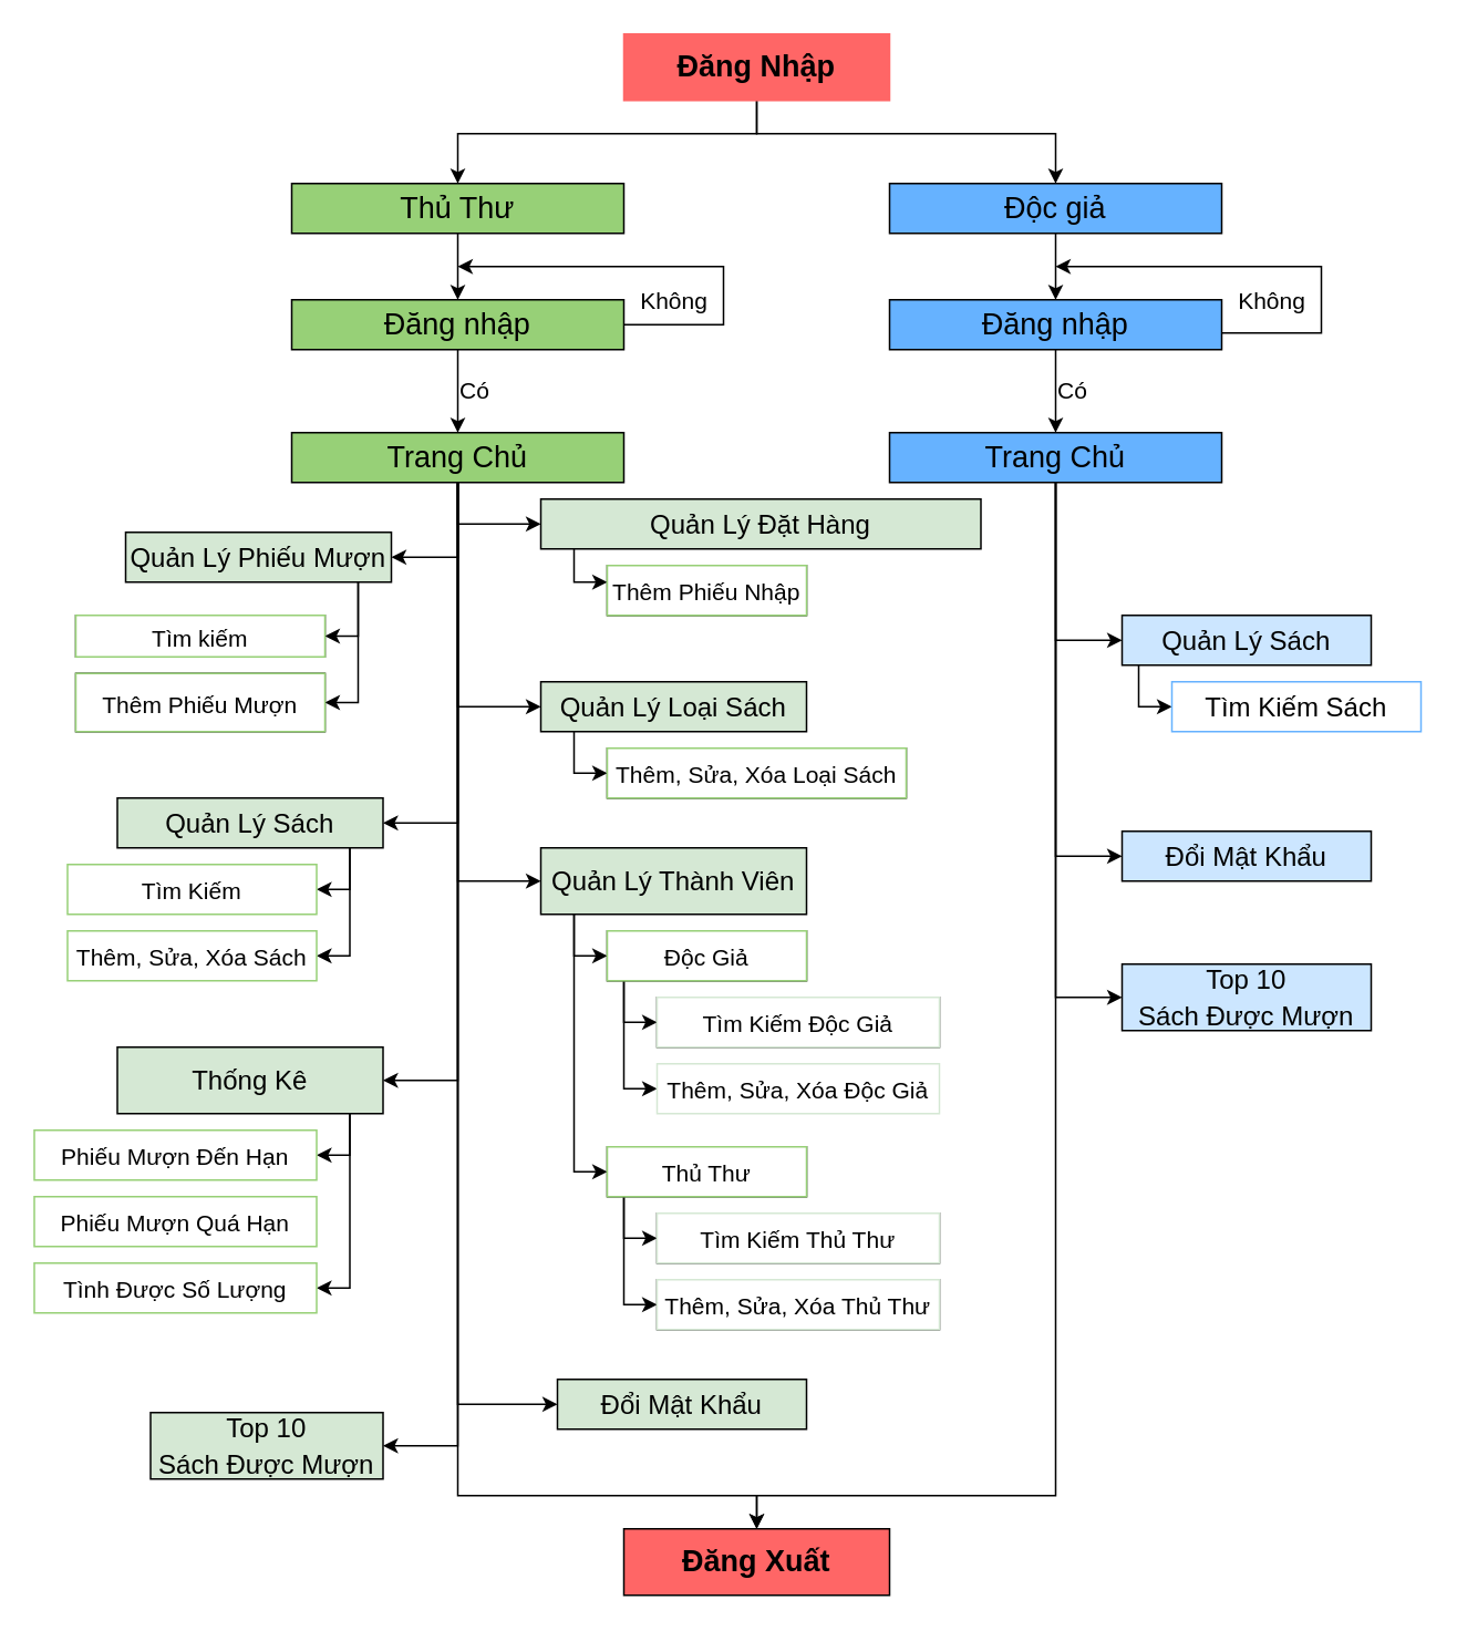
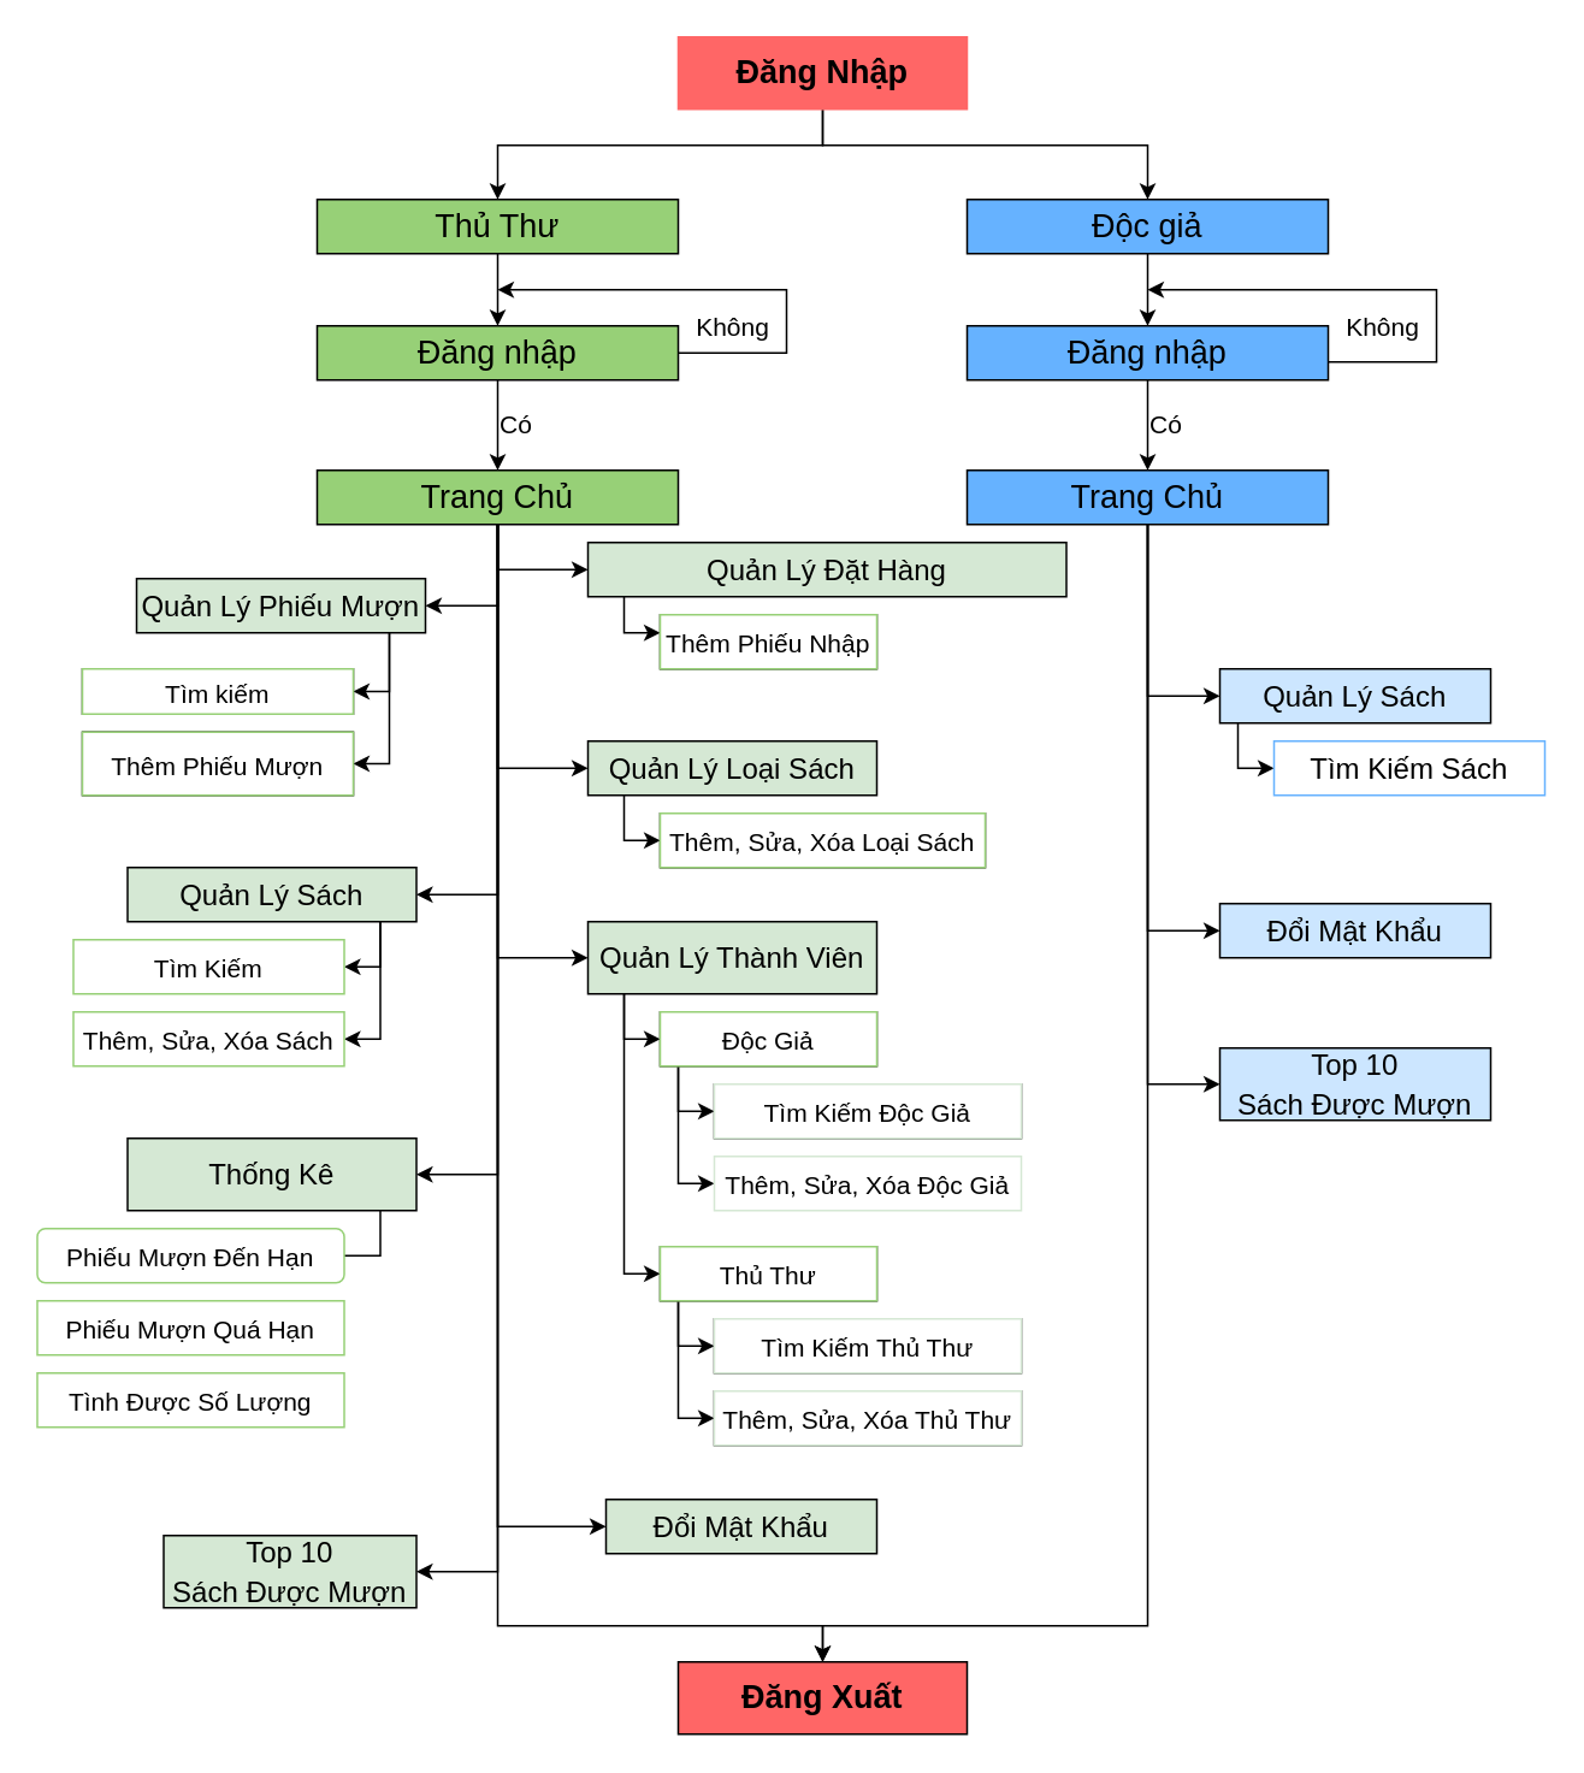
- <mxCell id="71" value="&lt;span style=&quot;font-size: 14px;&quot;&gt;Phiếu Mượn&amp;nbsp;Đến Hạn&lt;/span&gt;" style="rounded=0;whiteSpace=wrap;html=1;fontSize=16;strokeColor=#97D077;" parent="1" vertex="1"><mxGeometry x="20" y="680" width="170" height="30" as="geometry" /></mxCell>
+ <mxCell id="71" value="&lt;span style=&quot;font-size: 14px;&quot;&gt;Phiếu Mượn&amp;nbsp;Đến Hạn&lt;/span&gt;" style="whiteSpace=wrap;html=1;fontSize=16;strokeColor=#97D077;rounded=1;" parent="1" vertex="1"><mxGeometry x="20" y="680" width="170" height="30" as="geometry" /></mxCell>
- <mxCell id="68" style="edgeStyle=orthogonalEdgeStyle;rounded=0;orthogonalLoop=1;jettySize=auto;html=1;entryX=1;entryY=0.5;entryDx=0;entryDy=0;fontSize=14;" parent="1" source="70" target="71" edge="1"><mxGeometry relative="1" as="geometry"><Array as="points"><mxPoint x="210" y="695" /></Array></mxGeometry></mxCell>
+ <mxCell id="68" style="edgeStyle=orthogonalEdgeStyle;rounded=0;orthogonalLoop=1;jettySize=auto;html=1;entryX=1;entryY=0.5;entryDx=0;entryDy=0;fontSize=14;endArrow=none;" parent="1" source="70" target="71" edge="1"><mxGeometry relative="1" as="geometry"><Array as="points"><mxPoint x="210" y="695" /></Array></mxGeometry></mxCell>
- <mxCell id="69" style="edgeStyle=orthogonalEdgeStyle;rounded=0;orthogonalLoop=1;jettySize=auto;html=1;entryX=1;entryY=0.5;entryDx=0;entryDy=0;fontSize=14;" parent="1" source="70" target="73" edge="1"><mxGeometry relative="1" as="geometry"><Array as="points"><mxPoint x="210" y="775" /></Array></mxGeometry></mxCell>
